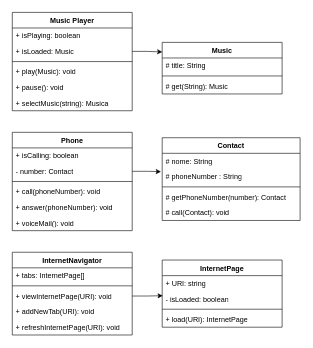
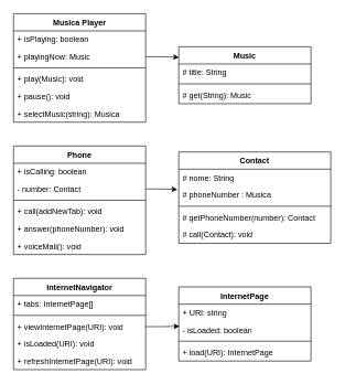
- <mxCell id="2" value="Music Player" style="swimlane;fontStyle=1;align=center;verticalAlign=top;childLayout=stackLayout;horizontal=1;startSize=26;horizontalStack=0;resizeParent=1;resizeParentMax=0;resizeLast=0;collapsible=1;marginBottom=0;whiteSpace=wrap;html=1;" parent="1" vertex="1"><mxGeometry x="20" y="20" width="200" height="164" as="geometry" /></mxCell>
+ <mxCell id="2" value="Musica Player" style="swimlane;fontStyle=1;align=center;verticalAlign=top;childLayout=stackLayout;horizontal=1;startSize=26;horizontalStack=0;resizeParent=1;resizeParentMax=0;resizeLast=0;collapsible=1;marginBottom=0;whiteSpace=wrap;html=1;" parent="1" vertex="1"><mxGeometry x="20" y="20" width="200" height="164" as="geometry" /></mxCell>
- <mxCell id="4" value="+ isLoaded: Music" style="text;strokeColor=none;fillColor=none;align=left;verticalAlign=top;spacingLeft=4;spacingRight=4;overflow=hidden;rotatable=0;points=[[0,0.5],[1,0.5]];portConstraint=eastwest;whiteSpace=wrap;html=1;" parent="2" vertex="1"><mxGeometry y="52" width="200" height="26" as="geometry" /></mxCell>
+ <mxCell id="4" value="+ playingNow: Music" style="text;strokeColor=none;fillColor=none;align=left;verticalAlign=top;spacingLeft=4;spacingRight=4;overflow=hidden;rotatable=0;points=[[0,0.5],[1,0.5]];portConstraint=eastwest;whiteSpace=wrap;html=1;" parent="2" vertex="1"><mxGeometry y="52" width="200" height="26" as="geometry" /></mxCell>
- <mxCell id="23" value="# phoneNumber : String" style="text;strokeColor=none;fillColor=none;align=left;verticalAlign=top;spacingLeft=4;spacingRight=4;overflow=hidden;rotatable=0;points=[[0,0.5],[1,0.5]];portConstraint=eastwest;whiteSpace=wrap;html=1;" parent="21" vertex="1"><mxGeometry y="52" width="230" height="26" as="geometry" /></mxCell>
+ <mxCell id="23" value="# phoneNumber : Musica" style="text;strokeColor=none;fillColor=none;align=left;verticalAlign=top;spacingLeft=4;spacingRight=4;overflow=hidden;rotatable=0;points=[[0,0.5],[1,0.5]];portConstraint=eastwest;whiteSpace=wrap;html=1;" parent="21" vertex="1"><mxGeometry y="52" width="230" height="26" as="geometry" /></mxCell>
- <mxCell id="18" value="+ call(phoneNumber): void" style="text;strokeColor=none;fillColor=none;align=left;verticalAlign=top;spacingLeft=4;spacingRight=4;overflow=hidden;rotatable=0;points=[[0,0.5],[1,0.5]];portConstraint=eastwest;whiteSpace=wrap;html=1;" parent="14" vertex="1"><mxGeometry y="86" width="200" height="26" as="geometry" /></mxCell>
+ <mxCell id="18" value="+ call(addNewTab): void" style="text;strokeColor=none;fillColor=none;align=left;verticalAlign=top;spacingLeft=4;spacingRight=4;overflow=hidden;rotatable=0;points=[[0,0.5],[1,0.5]];portConstraint=eastwest;whiteSpace=wrap;html=1;" parent="14" vertex="1"><mxGeometry y="86" width="200" height="26" as="geometry" /></mxCell>
- <mxCell id="32" value="+ addNewTab(URI): void" style="text;strokeColor=none;fillColor=none;align=left;verticalAlign=top;spacingLeft=4;spacingRight=4;overflow=hidden;rotatable=0;points=[[0,0.5],[1,0.5]];portConstraint=eastwest;whiteSpace=wrap;html=1;" parent="28" vertex="1"><mxGeometry y="86" width="200" height="26" as="geometry" /></mxCell>
+ <mxCell id="32" value="+ isLoaded(URI): void" style="text;strokeColor=none;fillColor=none;align=left;verticalAlign=top;spacingLeft=4;spacingRight=4;overflow=hidden;rotatable=0;points=[[0,0.5],[1,0.5]];portConstraint=eastwest;whiteSpace=wrap;html=1;" parent="28" vertex="1"><mxGeometry y="86" width="200" height="26" as="geometry" /></mxCell>
